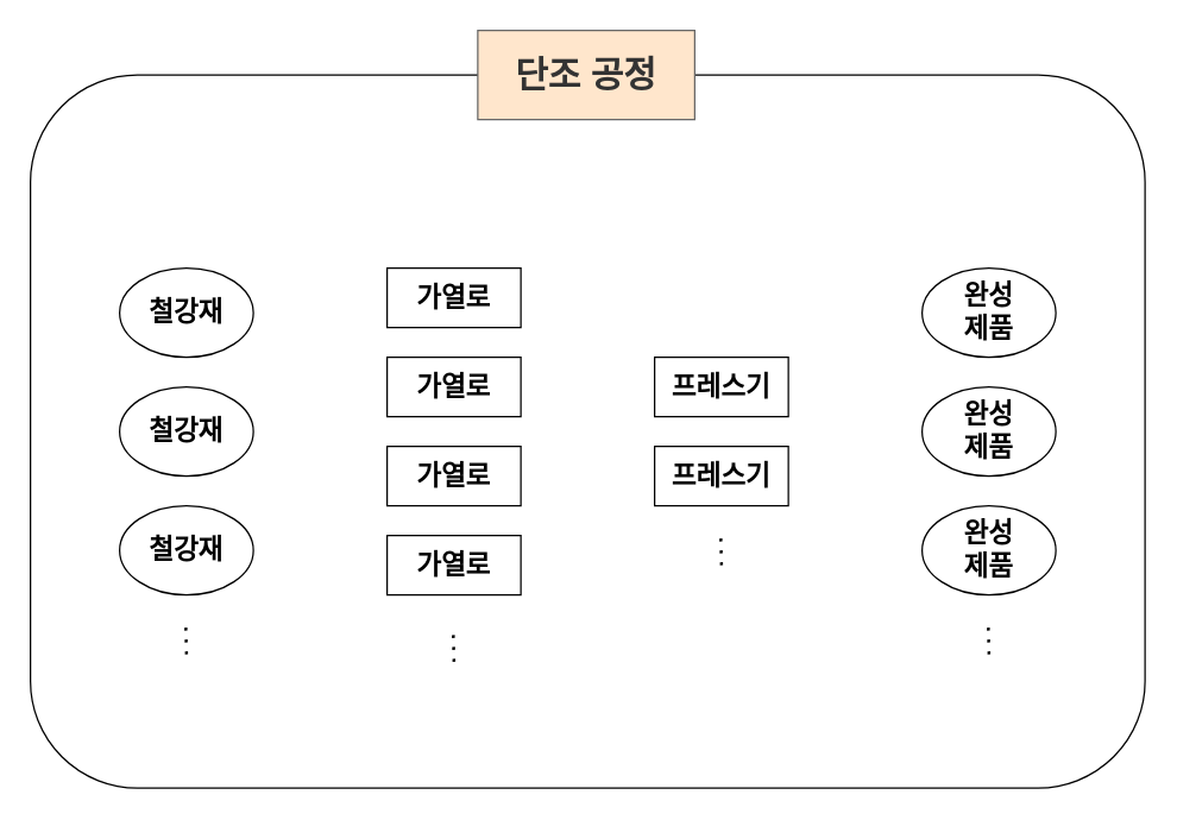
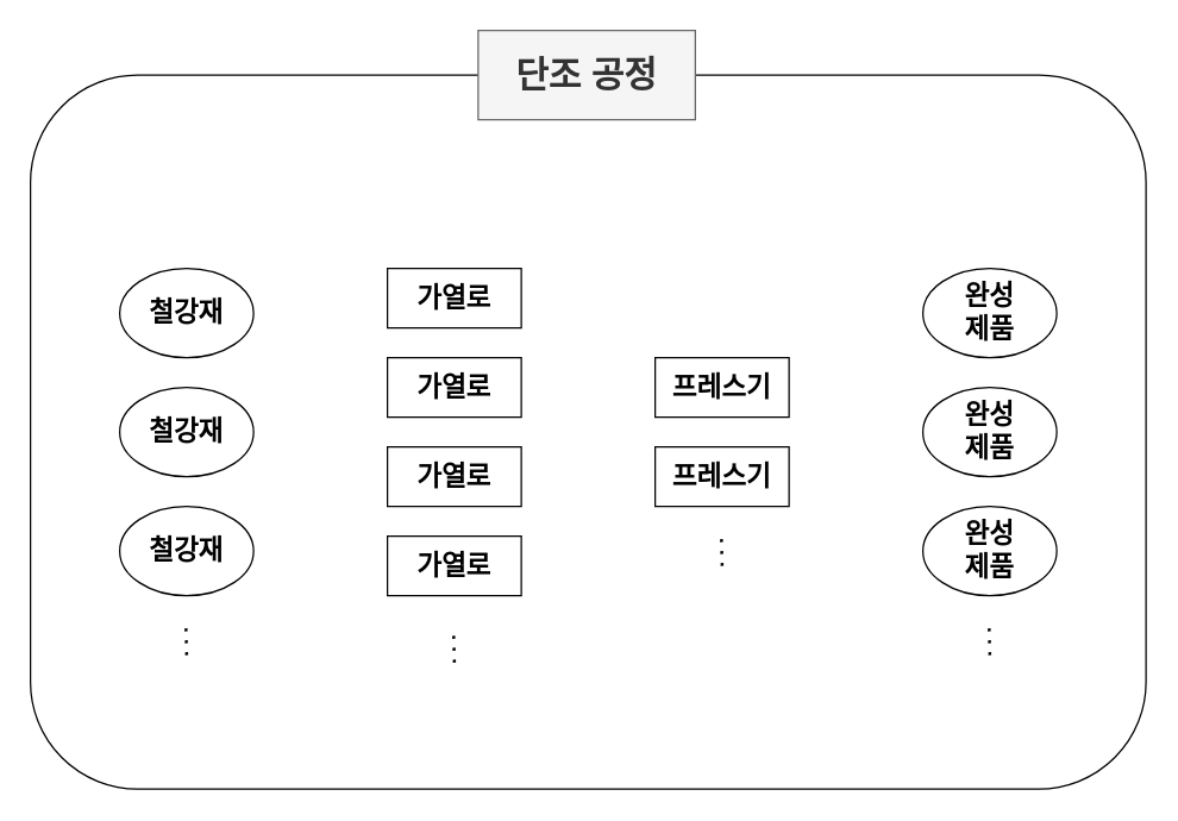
- <mxCell id="3" value="&lt;h1&gt;단조 공정&lt;/h1&gt;" style="rounded=0;whiteSpace=wrap;html=1;fillColor=#ffe6cc;fontColor=#333333;strokeColor=#666666;" vertex="1" parent="1"><mxGeometry x="321" y="20" width="146" height="60" as="geometry" /></mxCell>
+ <mxCell id="3" value="&lt;h1&gt;단조 공정&lt;/h1&gt;" style="rounded=0;whiteSpace=wrap;html=1;fillColor=#f5f5f5;fontColor=#333333;strokeColor=#666666;" vertex="1" parent="1"><mxGeometry x="321" y="20" width="146" height="60" as="geometry" /></mxCell>
